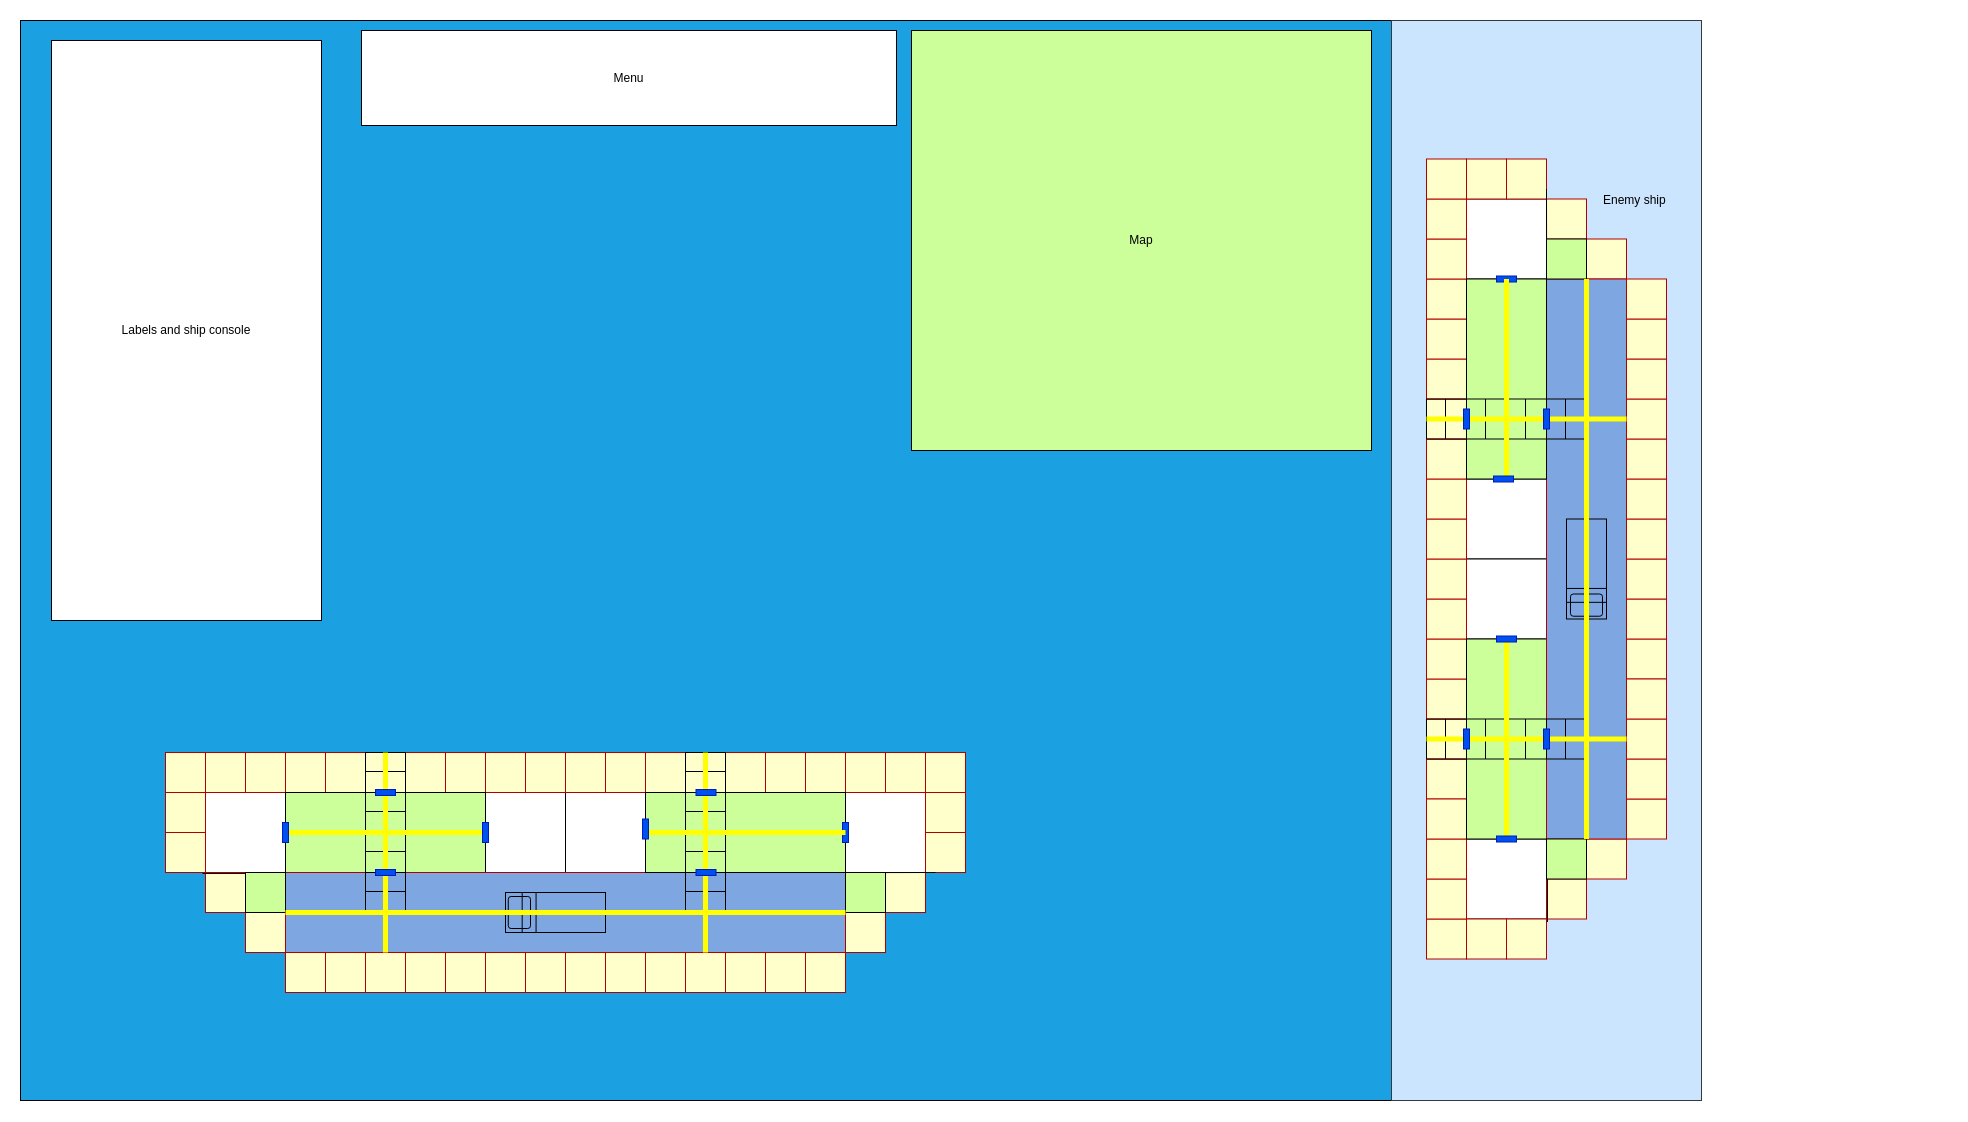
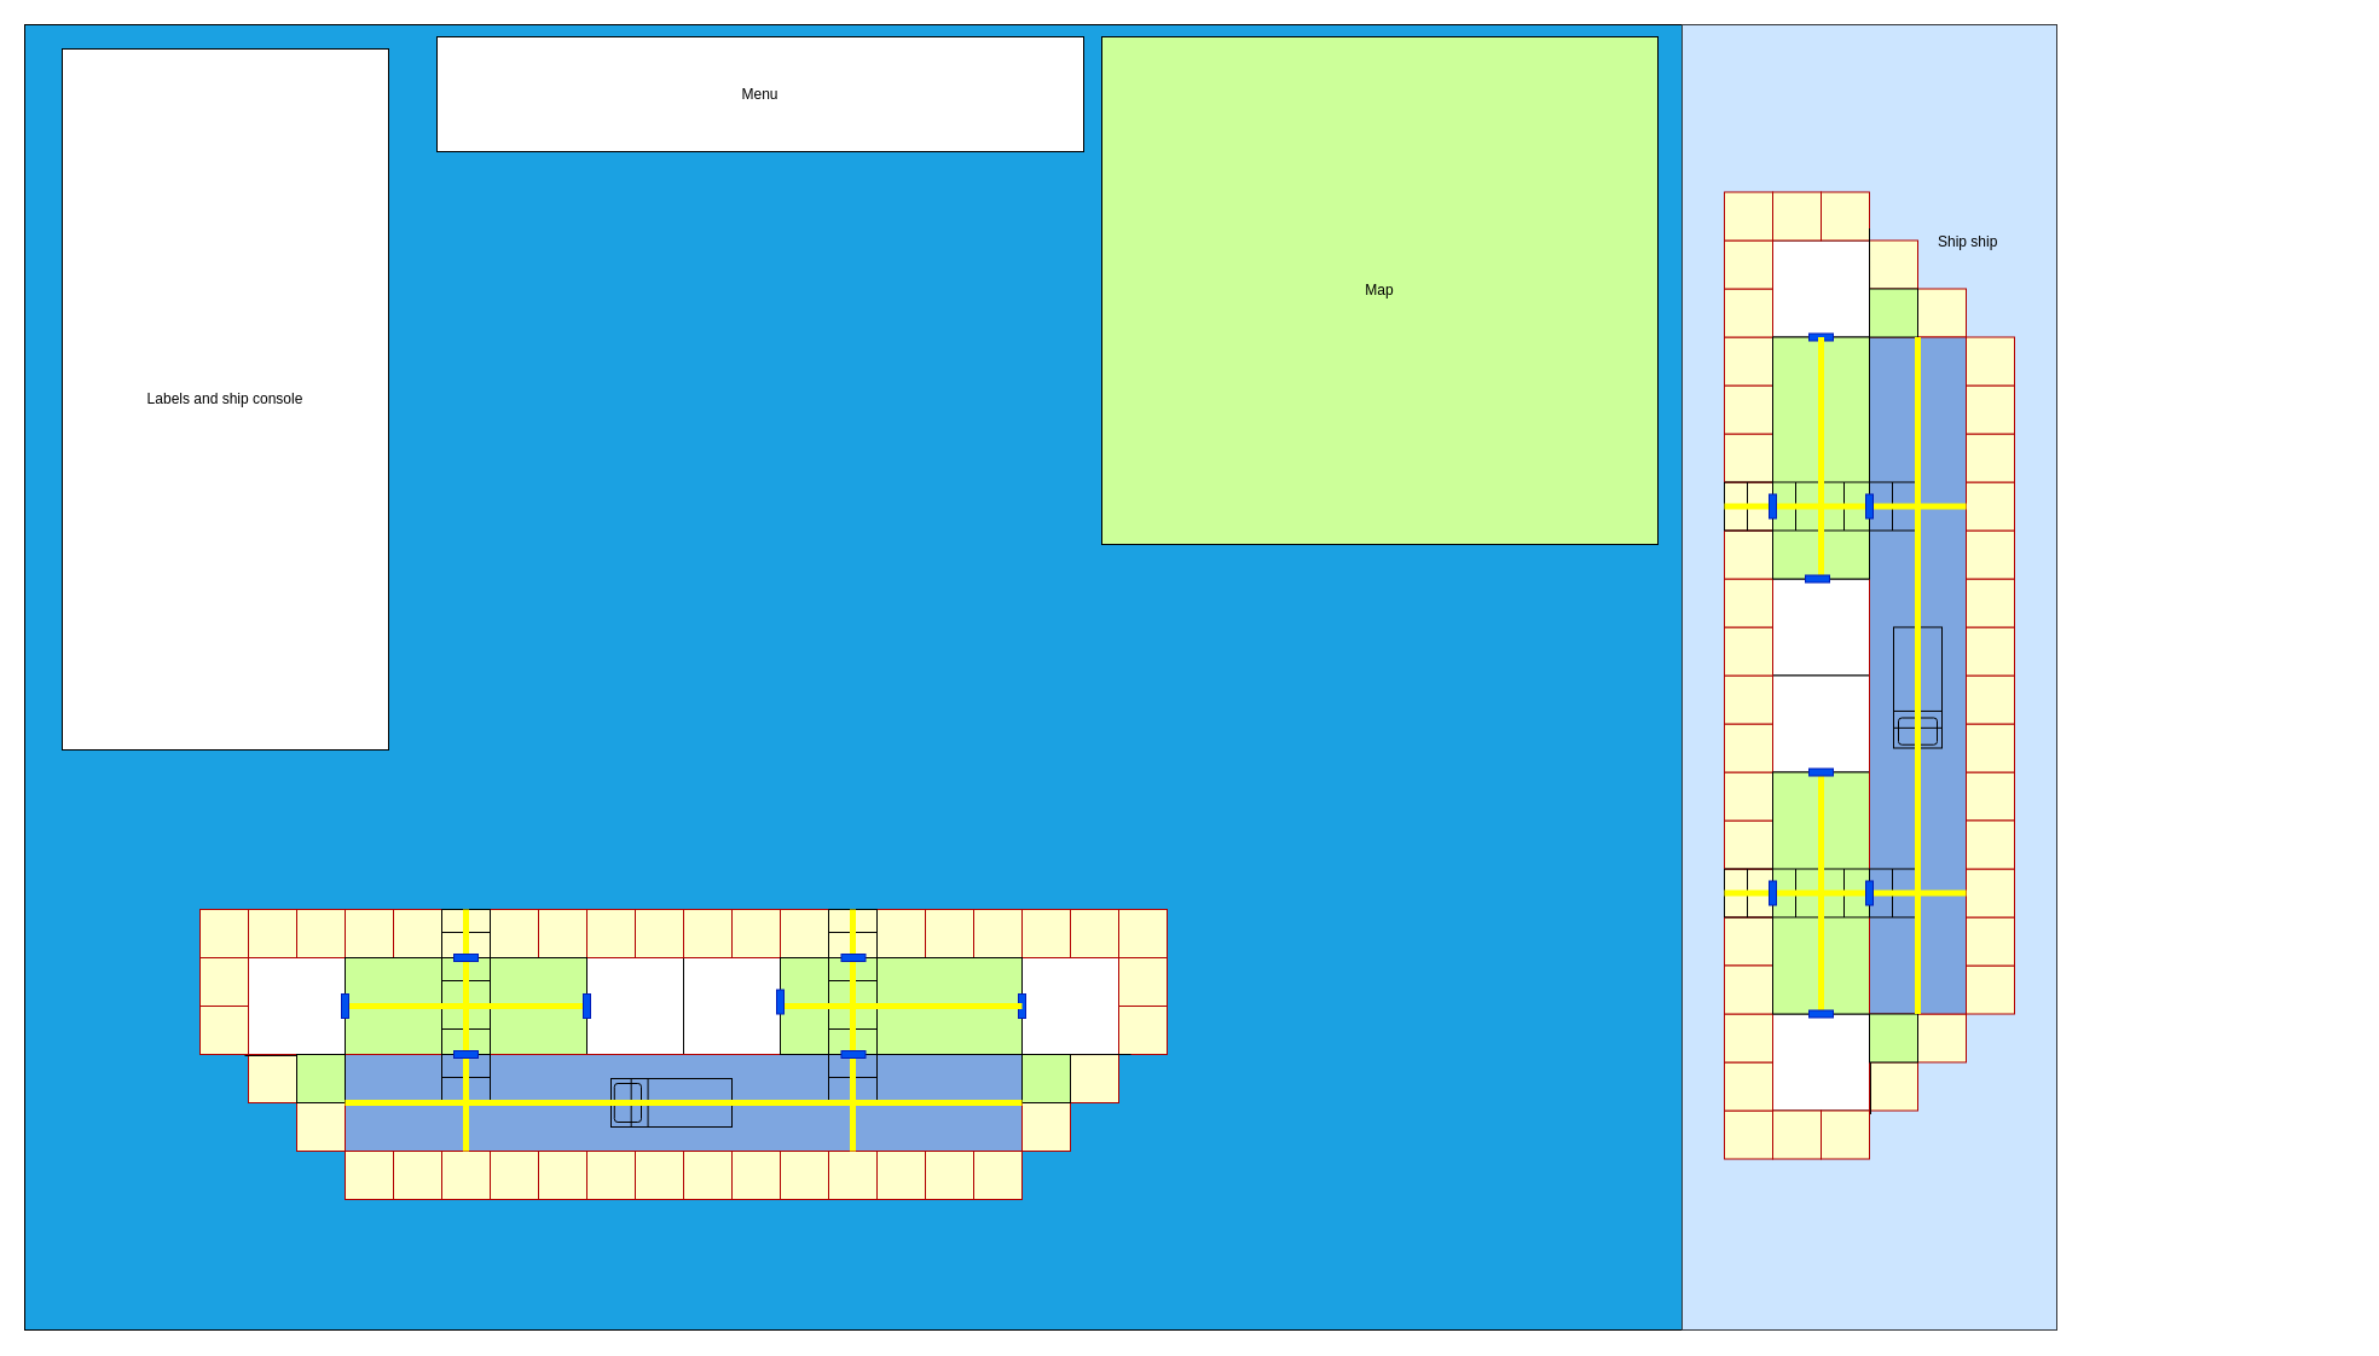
- <mxCell id="218" value="Enemy ship" style="text;html=1;resizable=0;points=[];autosize=1;align=left;verticalAlign=top;spacingTop=-4;" vertex="1" parent="217"><mxGeometry x="1601" y="190" width="80" height="20" as="geometry" /></mxCell>
+ <mxCell id="218" value="Ship ship" style="text;html=1;resizable=0;points=[];autosize=1;align=left;verticalAlign=top;spacingTop=-4;" vertex="1" parent="217"><mxGeometry x="1601" y="190" width="80" height="20" as="geometry" /></mxCell>
